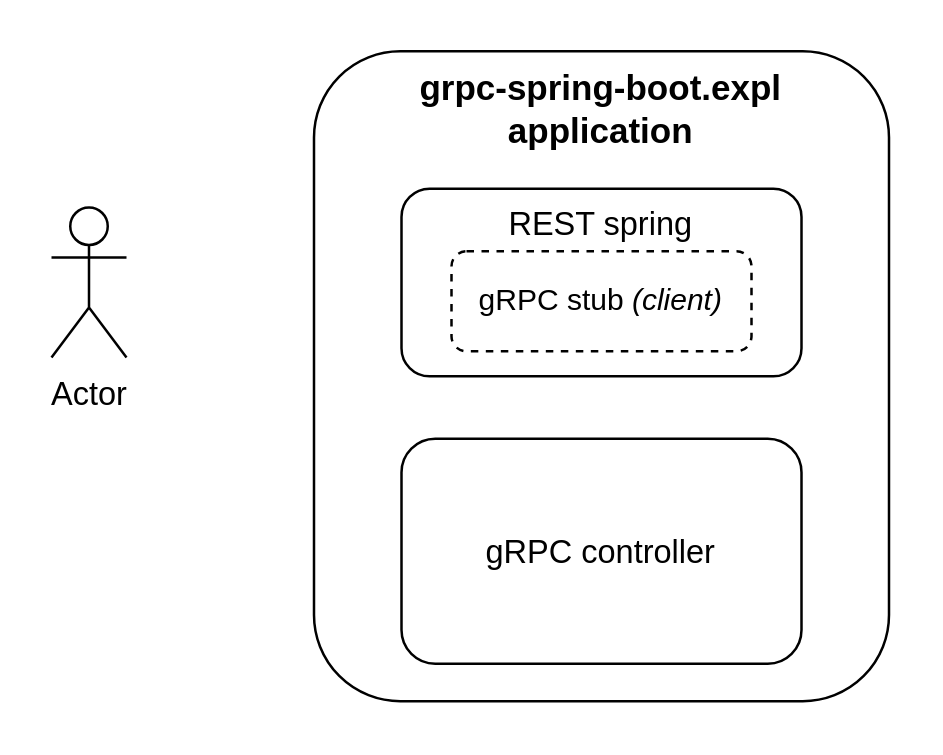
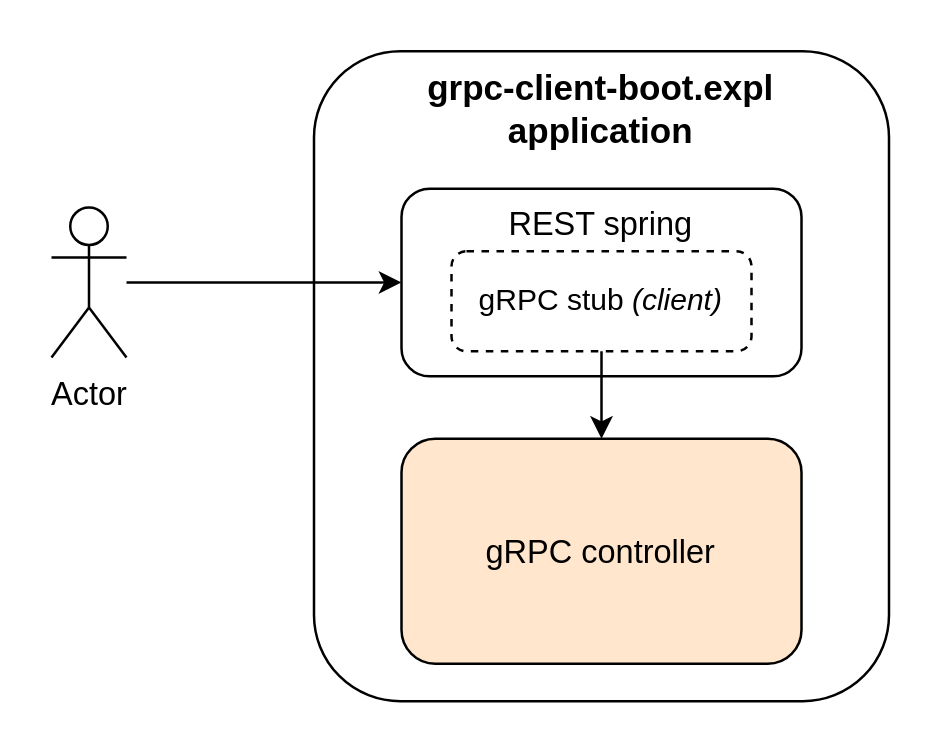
- <mxCell id="2" value="grpc-spring-boot.expl&lt;br style=&quot;font-size: 14px;&quot;&gt;application" style="rounded=1;whiteSpace=wrap;html=1;verticalAlign=top;fontStyle=1;fontSize=14;" vertex="1" parent="1"><mxGeometry x="125" y="20" width="230" height="260" as="geometry" /></mxCell>
+ <mxCell id="2" value="grpc-client-boot.expl&lt;br style=&quot;font-size: 14px;&quot;&gt;application" style="rounded=1;whiteSpace=wrap;html=1;verticalAlign=top;fontStyle=1;fontSize=14;" vertex="1" parent="1"><mxGeometry x="125" y="20" width="230" height="260" as="geometry" /></mxCell>
+ <mxCell id="4" style="edgeStyle=orthogonalEdgeStyle;rounded=0;orthogonalLoop=1;jettySize=auto;html=1;fontSize=13;" edge="1" parent="1" source="5" target="7"><mxGeometry relative="1" as="geometry" /></mxCell>
+ <mxCell id="9" style="edgeStyle=orthogonalEdgeStyle;rounded=0;orthogonalLoop=1;jettySize=auto;html=1;exitX=0.5;exitY=1;exitDx=0;exitDy=0;entryX=0.5;entryY=0;entryDx=0;entryDy=0;fontSize=13;" edge="1" parent="1" source="8" target="3"><mxGeometry relative="1" as="geometry" /></mxCell>
- <mxCell id="3" value="gRPC controller" style="rounded=1;whiteSpace=wrap;html=1;fontSize=13;verticalAlign=middle;" vertex="1" parent="1"><mxGeometry x="160" y="175" width="160" height="90" as="geometry" /></mxCell>
+ <mxCell id="3" value="gRPC controller" style="rounded=1;whiteSpace=wrap;html=1;fontSize=13;verticalAlign=middle;fillColor=#ffe6cc;" vertex="1" parent="1"><mxGeometry x="160" y="175" width="160" height="90" as="geometry" /></mxCell>
